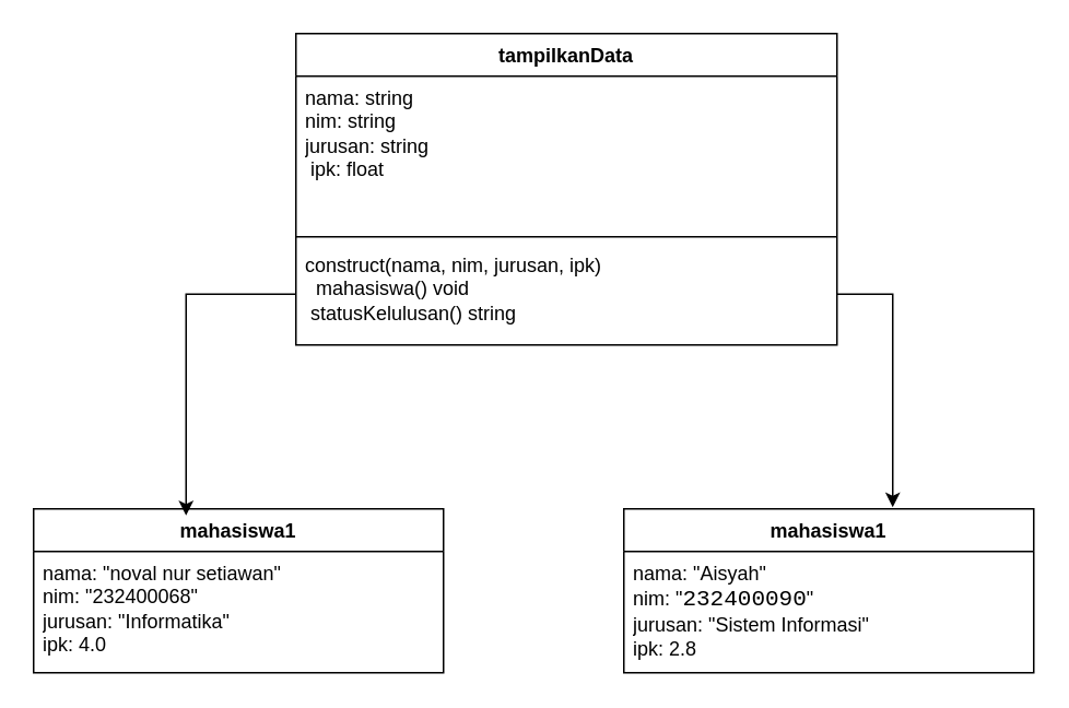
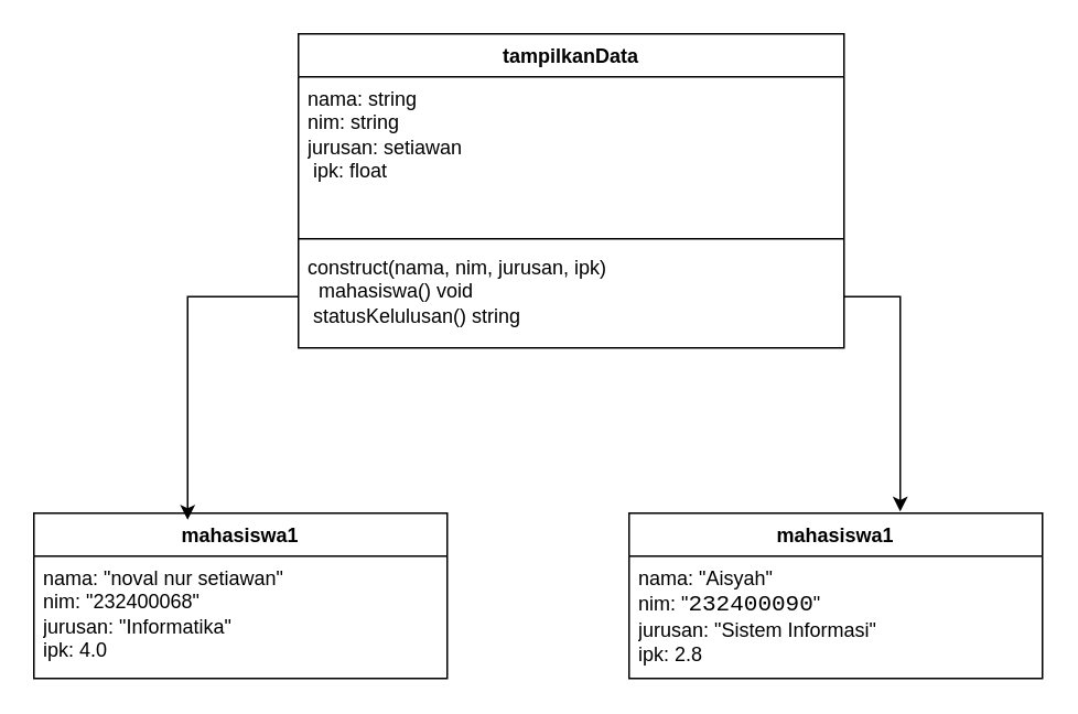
- <mxCell id="3" value="nama: string&amp;nbsp;&lt;div&gt;nim: string&amp;nbsp;&lt;br&gt;jurusan: string&amp;nbsp;&lt;br&gt;&amp;nbsp;ipk: float  &lt;/div&gt;" style="text;strokeColor=none;fillColor=none;align=left;verticalAlign=top;spacingLeft=4;spacingRight=4;overflow=hidden;rotatable=0;points=[[0,0.5],[1,0.5]];portConstraint=eastwest;whiteSpace=wrap;html=1;" vertex="1" parent="2"><mxGeometry y="26" width="330" height="94" as="geometry" /></mxCell>
+ <mxCell id="3" value="nama: string&amp;nbsp;&lt;div&gt;nim: string&amp;nbsp;&lt;br&gt;jurusan: setiawan&amp;nbsp;&lt;br&gt;&amp;nbsp;ipk: float  &lt;/div&gt;" style="text;strokeColor=none;fillColor=none;align=left;verticalAlign=top;spacingLeft=4;spacingRight=4;overflow=hidden;rotatable=0;points=[[0,0.5],[1,0.5]];portConstraint=eastwest;whiteSpace=wrap;html=1;" vertex="1" parent="2"><mxGeometry y="26" width="330" height="94" as="geometry" /></mxCell>
